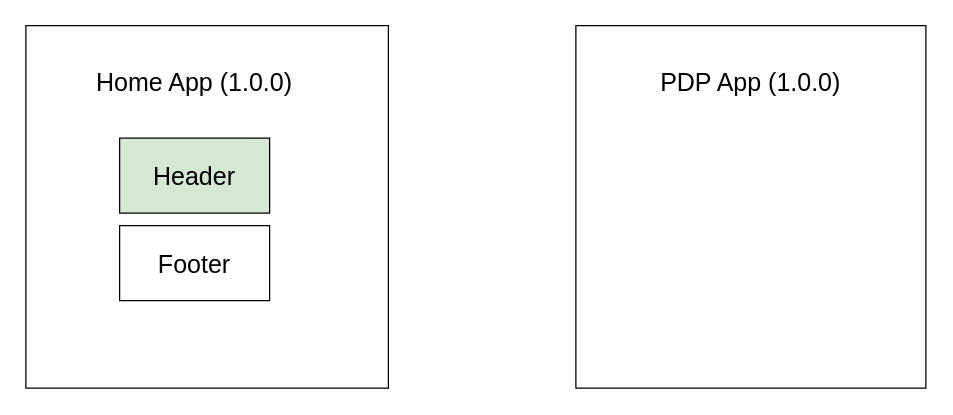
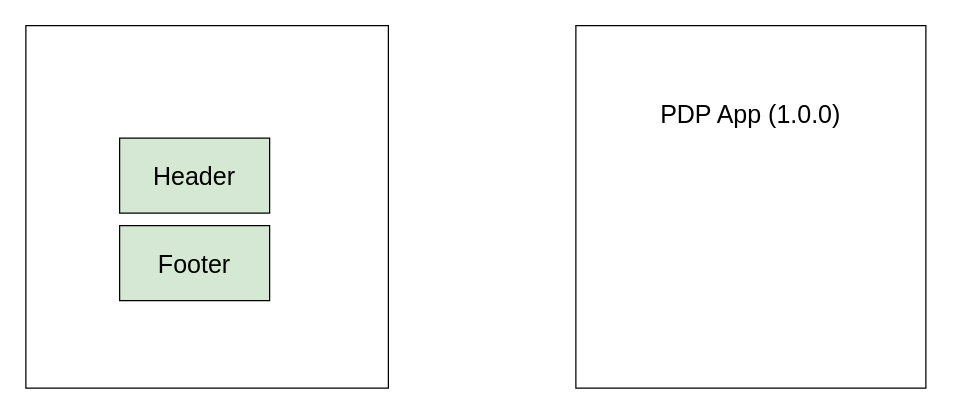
- <mxCell id="3" value="Home App (1.0.0)" style="text;html=1;strokeColor=none;fillColor=none;align=center;verticalAlign=middle;whiteSpace=wrap;rounded=0;fontSize=20;" vertex="1" parent="1"><mxGeometry x="70" y="50" width="170" height="30" as="geometry" /></mxCell>
- <mxCell id="7" value="PDP App (1.0.0)" style="text;html=1;strokeColor=none;fillColor=none;align=center;verticalAlign=middle;whiteSpace=wrap;rounded=0;fontSize=20;" vertex="1" parent="1"><mxGeometry x="515" y="50" width="170" height="30" as="geometry" /></mxCell>
+ <mxCell id="7" value="PDP App (1.0.0)" style="text;html=1;strokeColor=none;fillColor=none;align=center;verticalAlign=middle;whiteSpace=wrap;rounded=0;fontSize=20;" vertex="1" parent="1"><mxGeometry x="515" y="75" width="170" height="30" as="geometry" /></mxCell>
- <mxCell id="5" value="Footer" style="rounded=0;whiteSpace=wrap;html=1;labelBorderColor=none;fontSize=20;" vertex="1" parent="1"><mxGeometry x="95" y="180" width="120" height="60" as="geometry" /></mxCell>
+ <mxCell id="5" value="Footer" style="rounded=0;whiteSpace=wrap;html=1;labelBorderColor=none;fontSize=20;fillColor=#d5e8d4;" vertex="1" parent="1"><mxGeometry x="95" y="180" width="120" height="60" as="geometry" /></mxCell>
